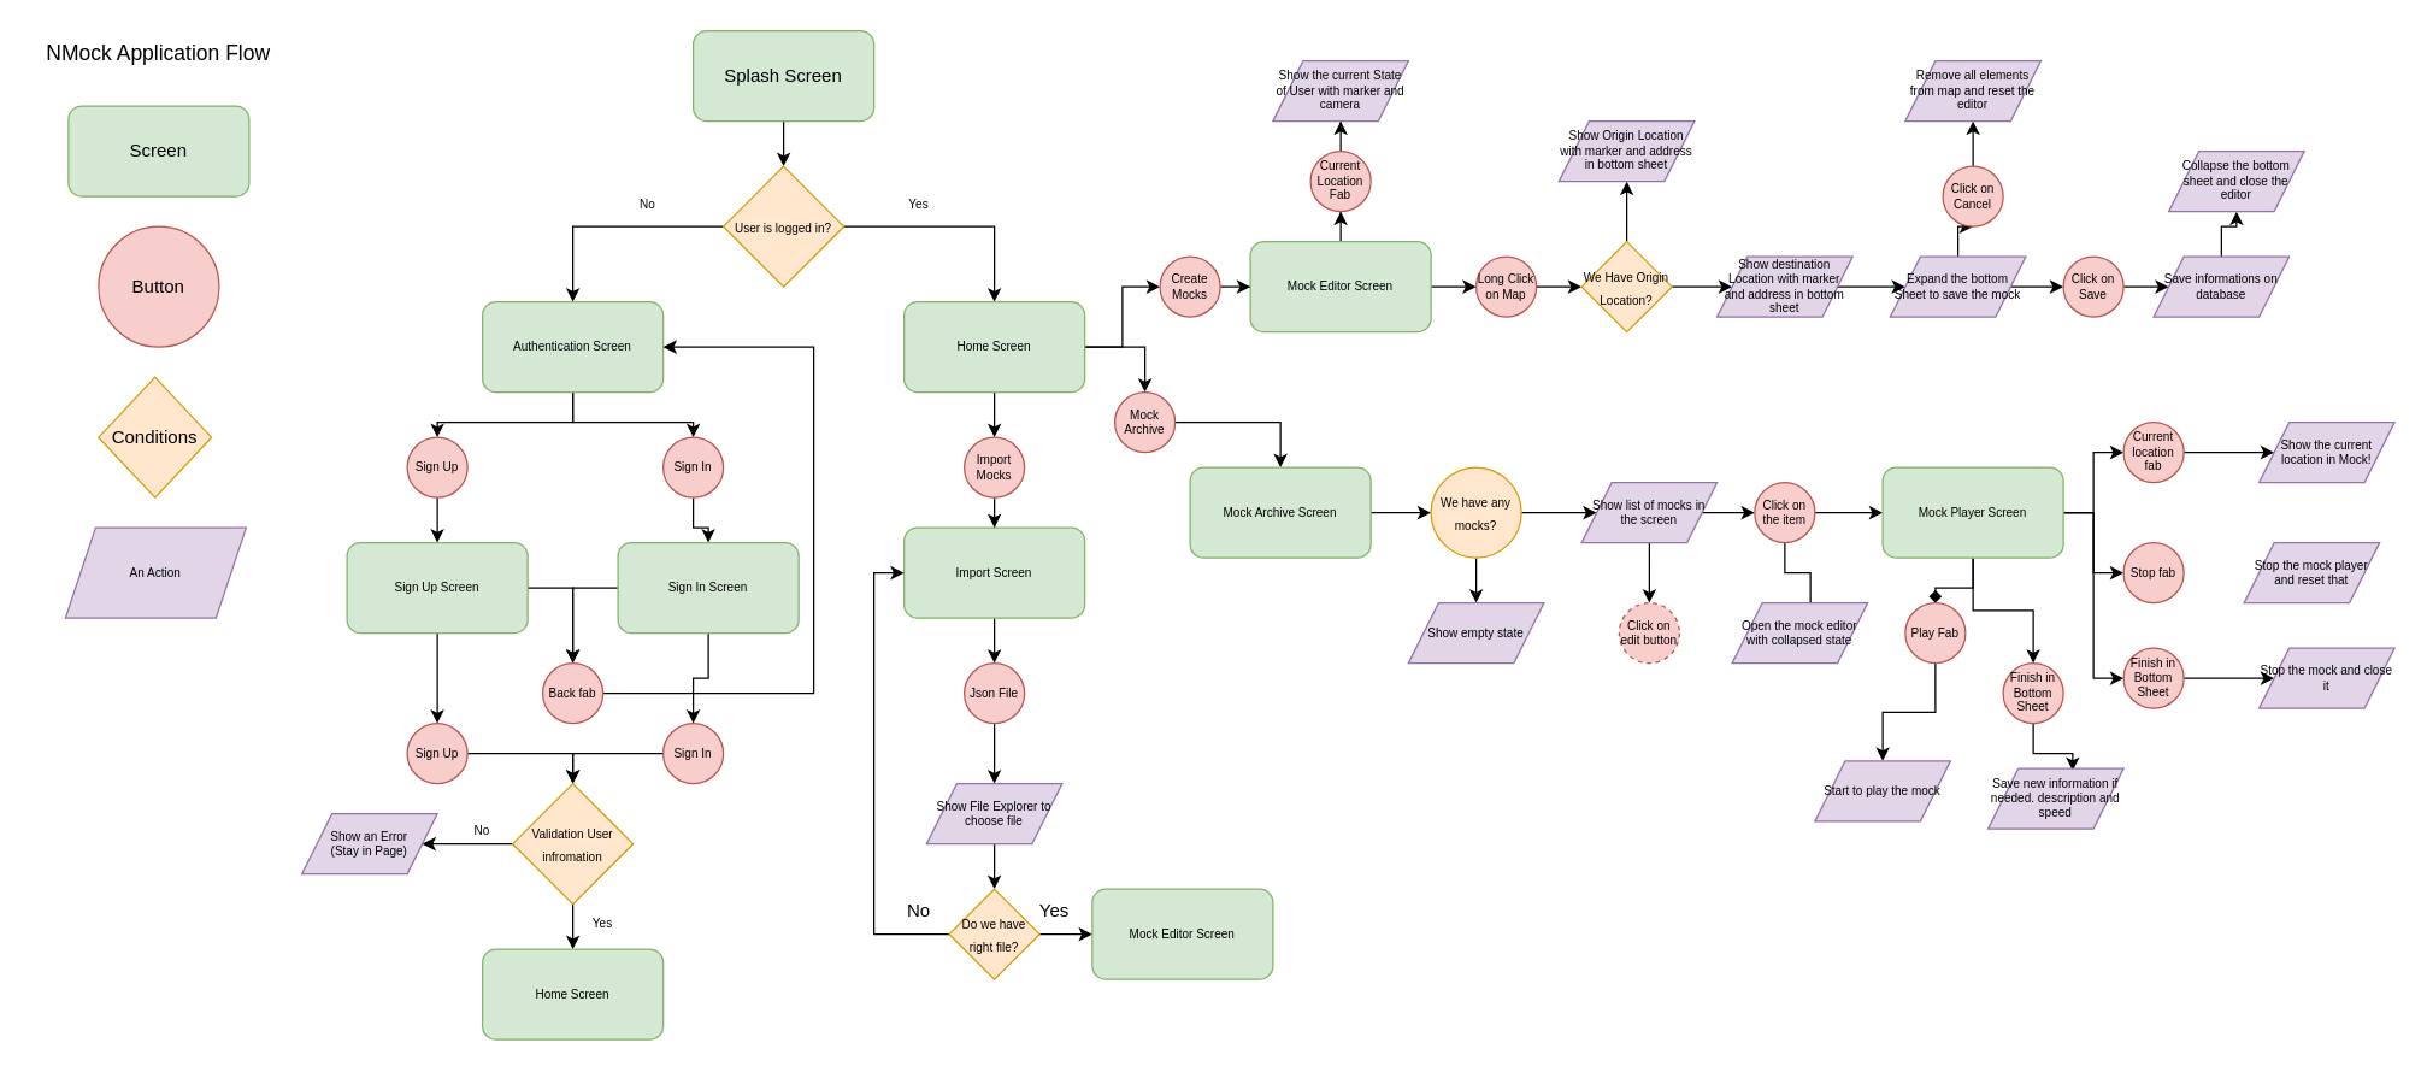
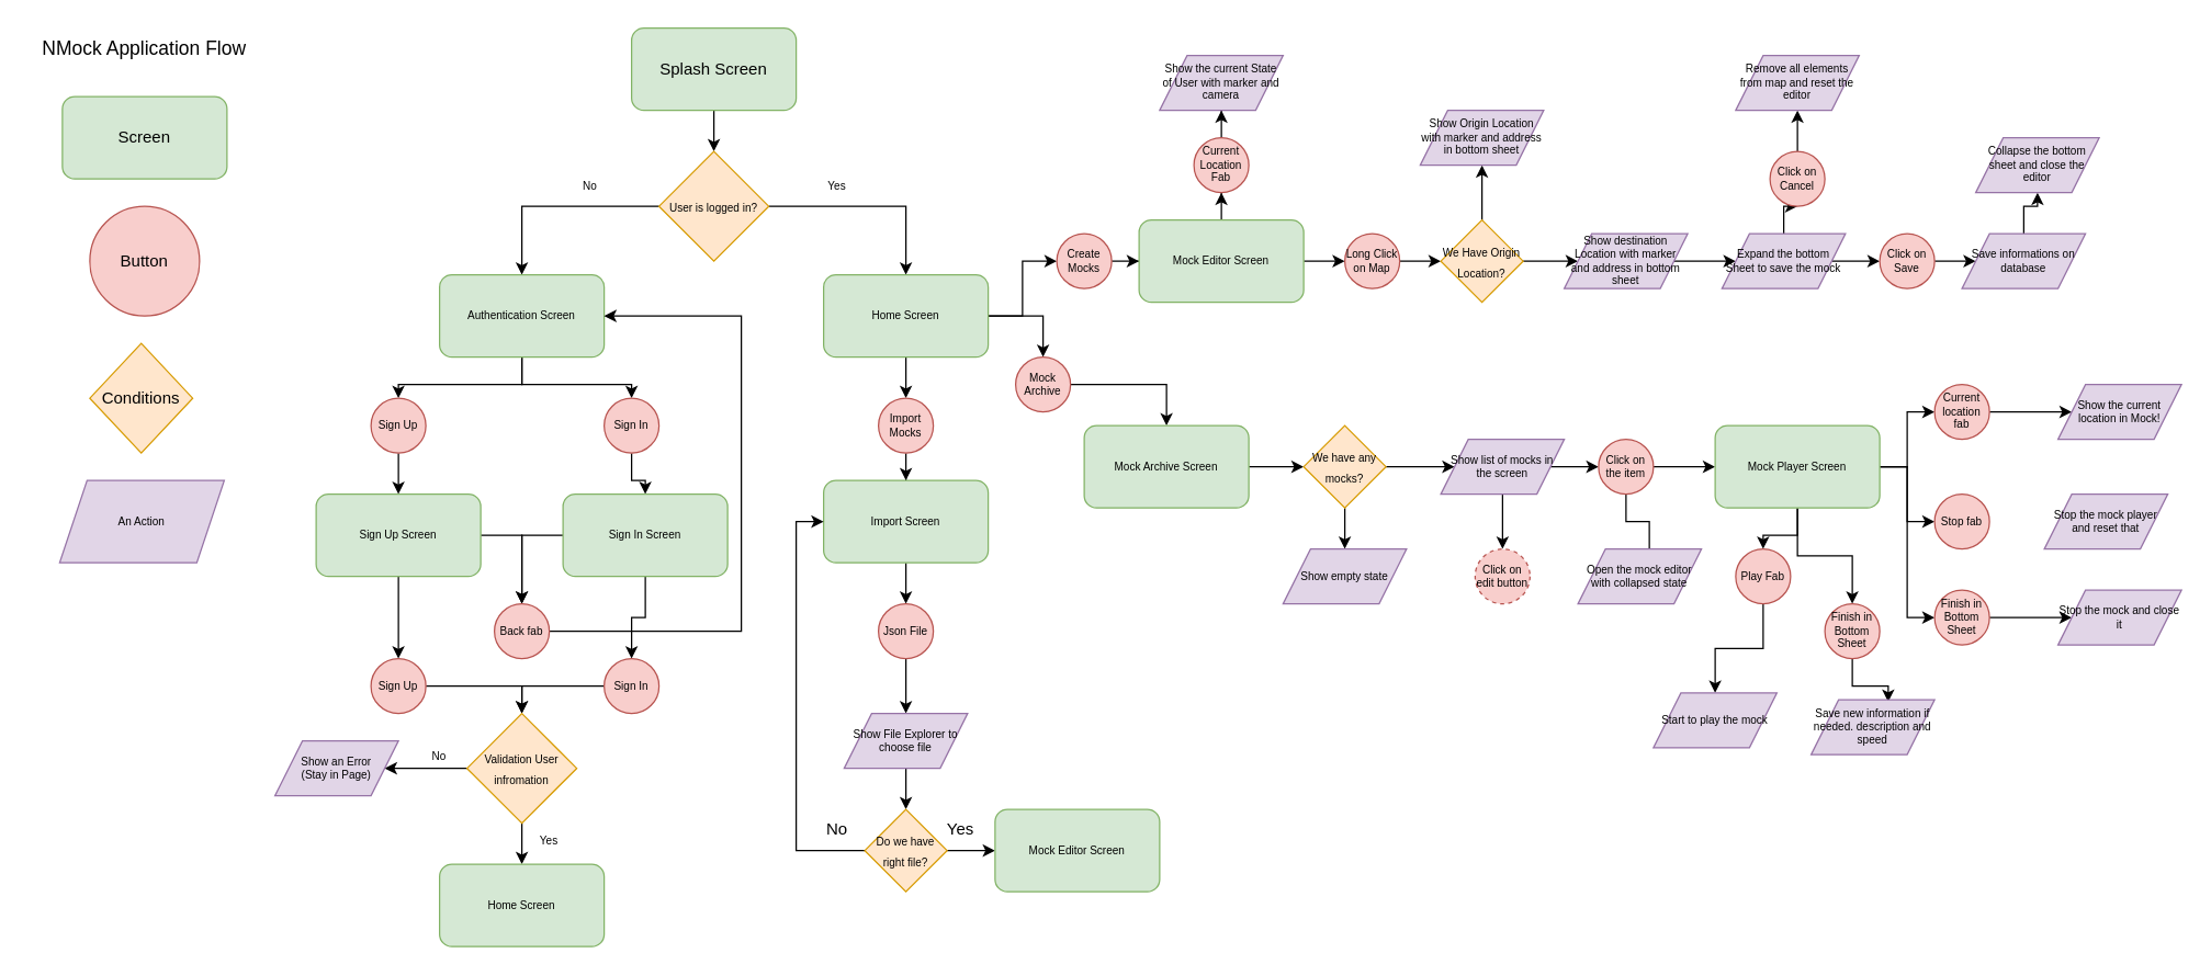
- <mxCell id="79" value="&lt;span style=&quot;font-size: 8px;&quot;&gt;We have any mocks?&lt;/span&gt;" style="ellipse;whiteSpace=wrap;html=1;fontSize=12;fillColor=#ffe6cc;strokeColor=#d79b00;" parent="1" vertex="1"><mxGeometry x="950" y="310" width="60" height="60" as="geometry" /></mxCell>
+ <mxCell id="79" value="&lt;span style=&quot;font-size: 8px;&quot;&gt;We have any mocks?&lt;/span&gt;" style="rhombus;whiteSpace=wrap;html=1;fontSize=12;fillColor=#ffe6cc;strokeColor=#d79b00;" parent="1" vertex="1"><mxGeometry x="950" y="310" width="60" height="60" as="geometry" /></mxCell>
- <mxCell id="91" style="edgeStyle=orthogonalEdgeStyle;rounded=0;orthogonalLoop=1;jettySize=auto;html=1;endArrow=diamond;" edge="1" parent="1" source="94" target="111"><mxGeometry relative="1" as="geometry" /></mxCell>
+ <mxCell id="91" style="edgeStyle=orthogonalEdgeStyle;rounded=0;orthogonalLoop=1;jettySize=auto;html=1;" edge="1" parent="1" source="94" target="111"><mxGeometry relative="1" as="geometry" /></mxCell>
